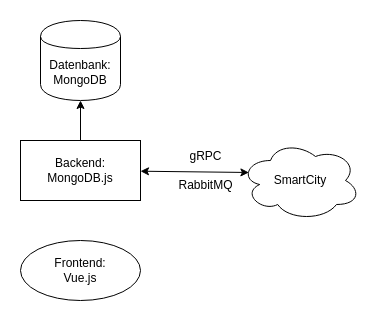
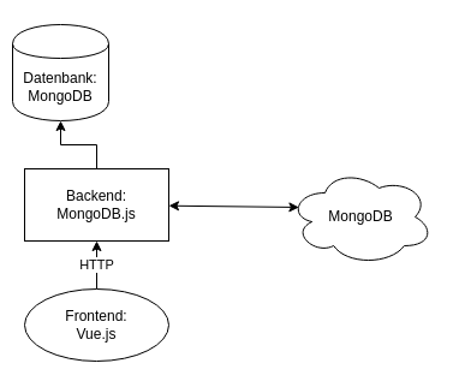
- <mxCell id="5" value="Datenbank:&lt;br&gt;MongoDB" style="shape=cylinder;whiteSpace=wrap;html=1;boundedLbl=1;backgroundOutline=1;" vertex="1" parent="1"><mxGeometry x="40" y="20" width="80" height="80" as="geometry" /></mxCell>
+ <mxCell id="5" value="Datenbank:&lt;br&gt;MongoDB" style="shape=cylinder;whiteSpace=wrap;html=1;boundedLbl=1;backgroundOutline=1;" vertex="1" parent="1"><mxGeometry x="10" y="20" width="80" height="80" as="geometry" /></mxCell>
- <mxCell id="2" value="gRPC&lt;br&gt;&lt;br&gt;RabbitMQ" style="text;html=1;align=center;verticalAlign=middle;resizable=0;points=[];autosize=1;" vertex="1" parent="1"><mxGeometry x="170" y="145" width="70" height="50" as="geometry" /></mxCell>
- <mxCell id="8" value="SmartCity" style="ellipse;shape=cloud;whiteSpace=wrap;html=1;" vertex="1" parent="1"><mxGeometry x="240" y="140" width="120" height="80" as="geometry" /></mxCell>
+ <mxCell id="8" value="MongoDB" style="ellipse;shape=cloud;whiteSpace=wrap;html=1;" vertex="1" parent="1"><mxGeometry x="240" y="140" width="120" height="80" as="geometry" /></mxCell>
+ <mxCell id="6" value="HTTP" style="edgeStyle=orthogonalEdgeStyle;rounded=0;orthogonalLoop=1;jettySize=auto;html=1;" edge="1" parent="1" source="7" target="4"><mxGeometry relative="1" as="geometry" /></mxCell>
